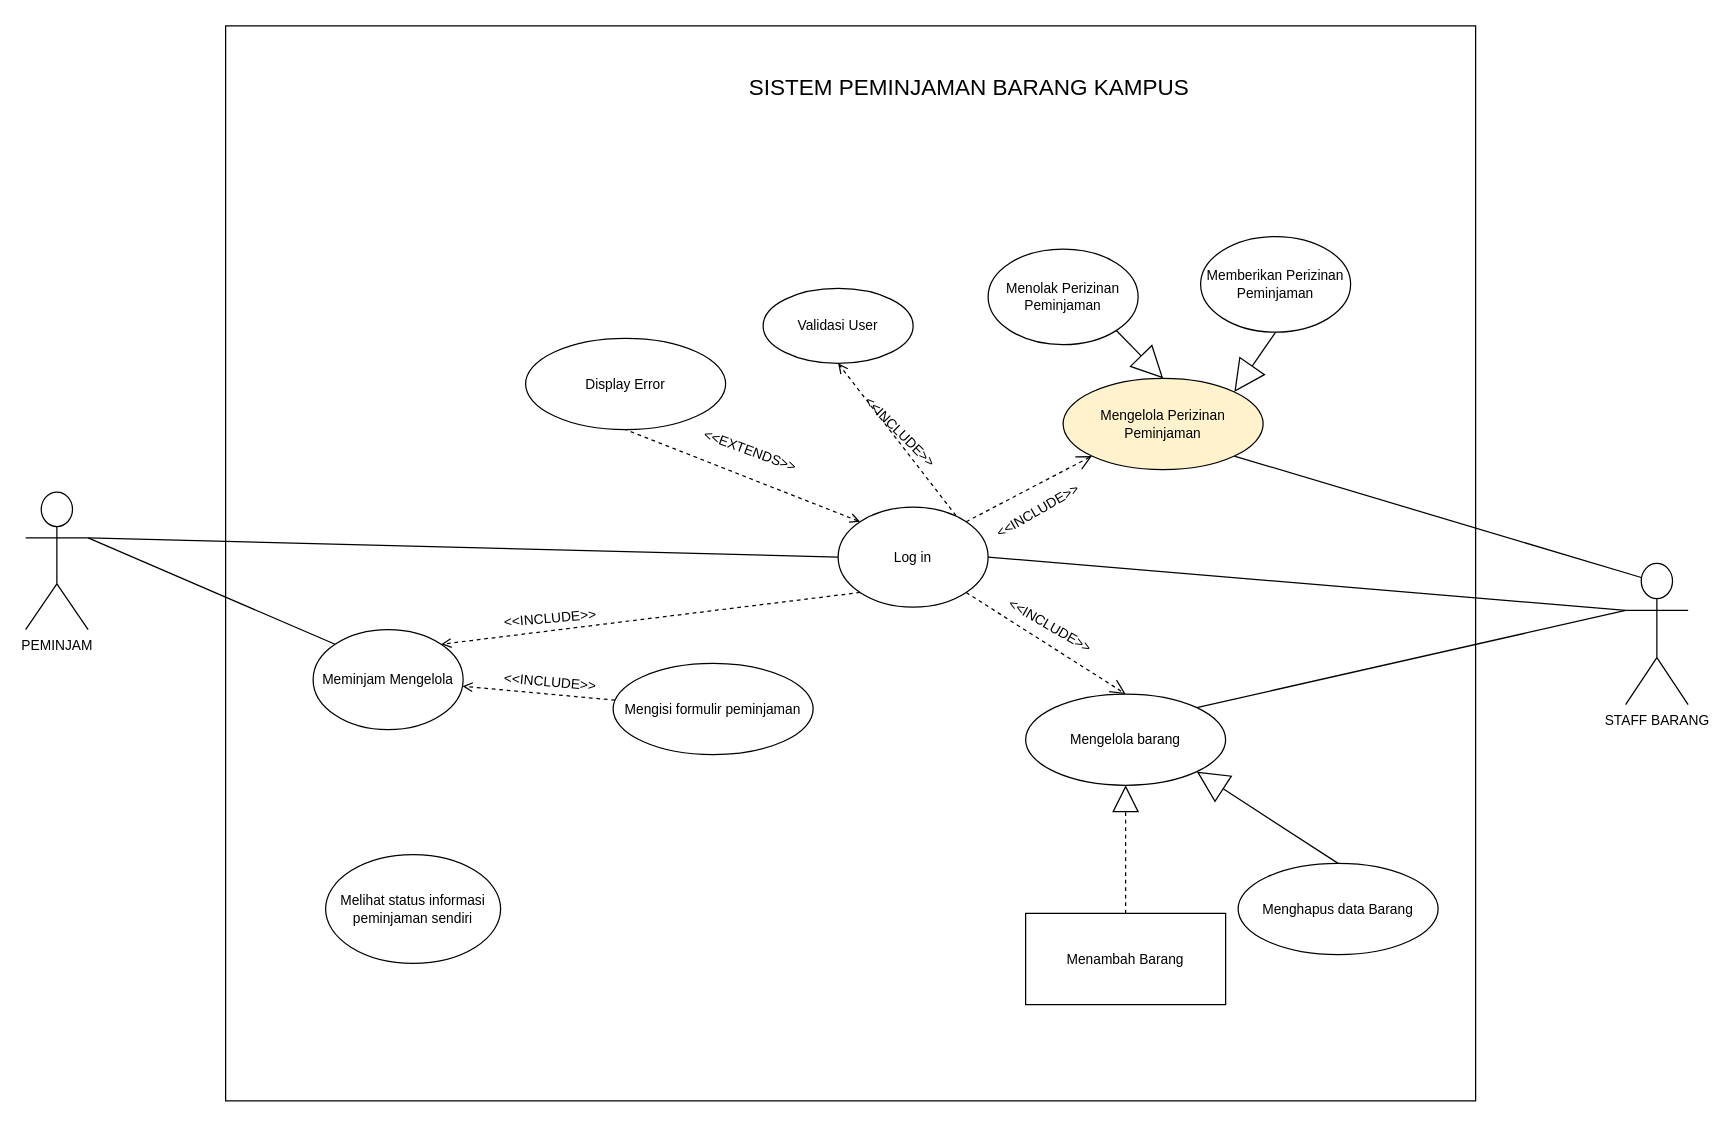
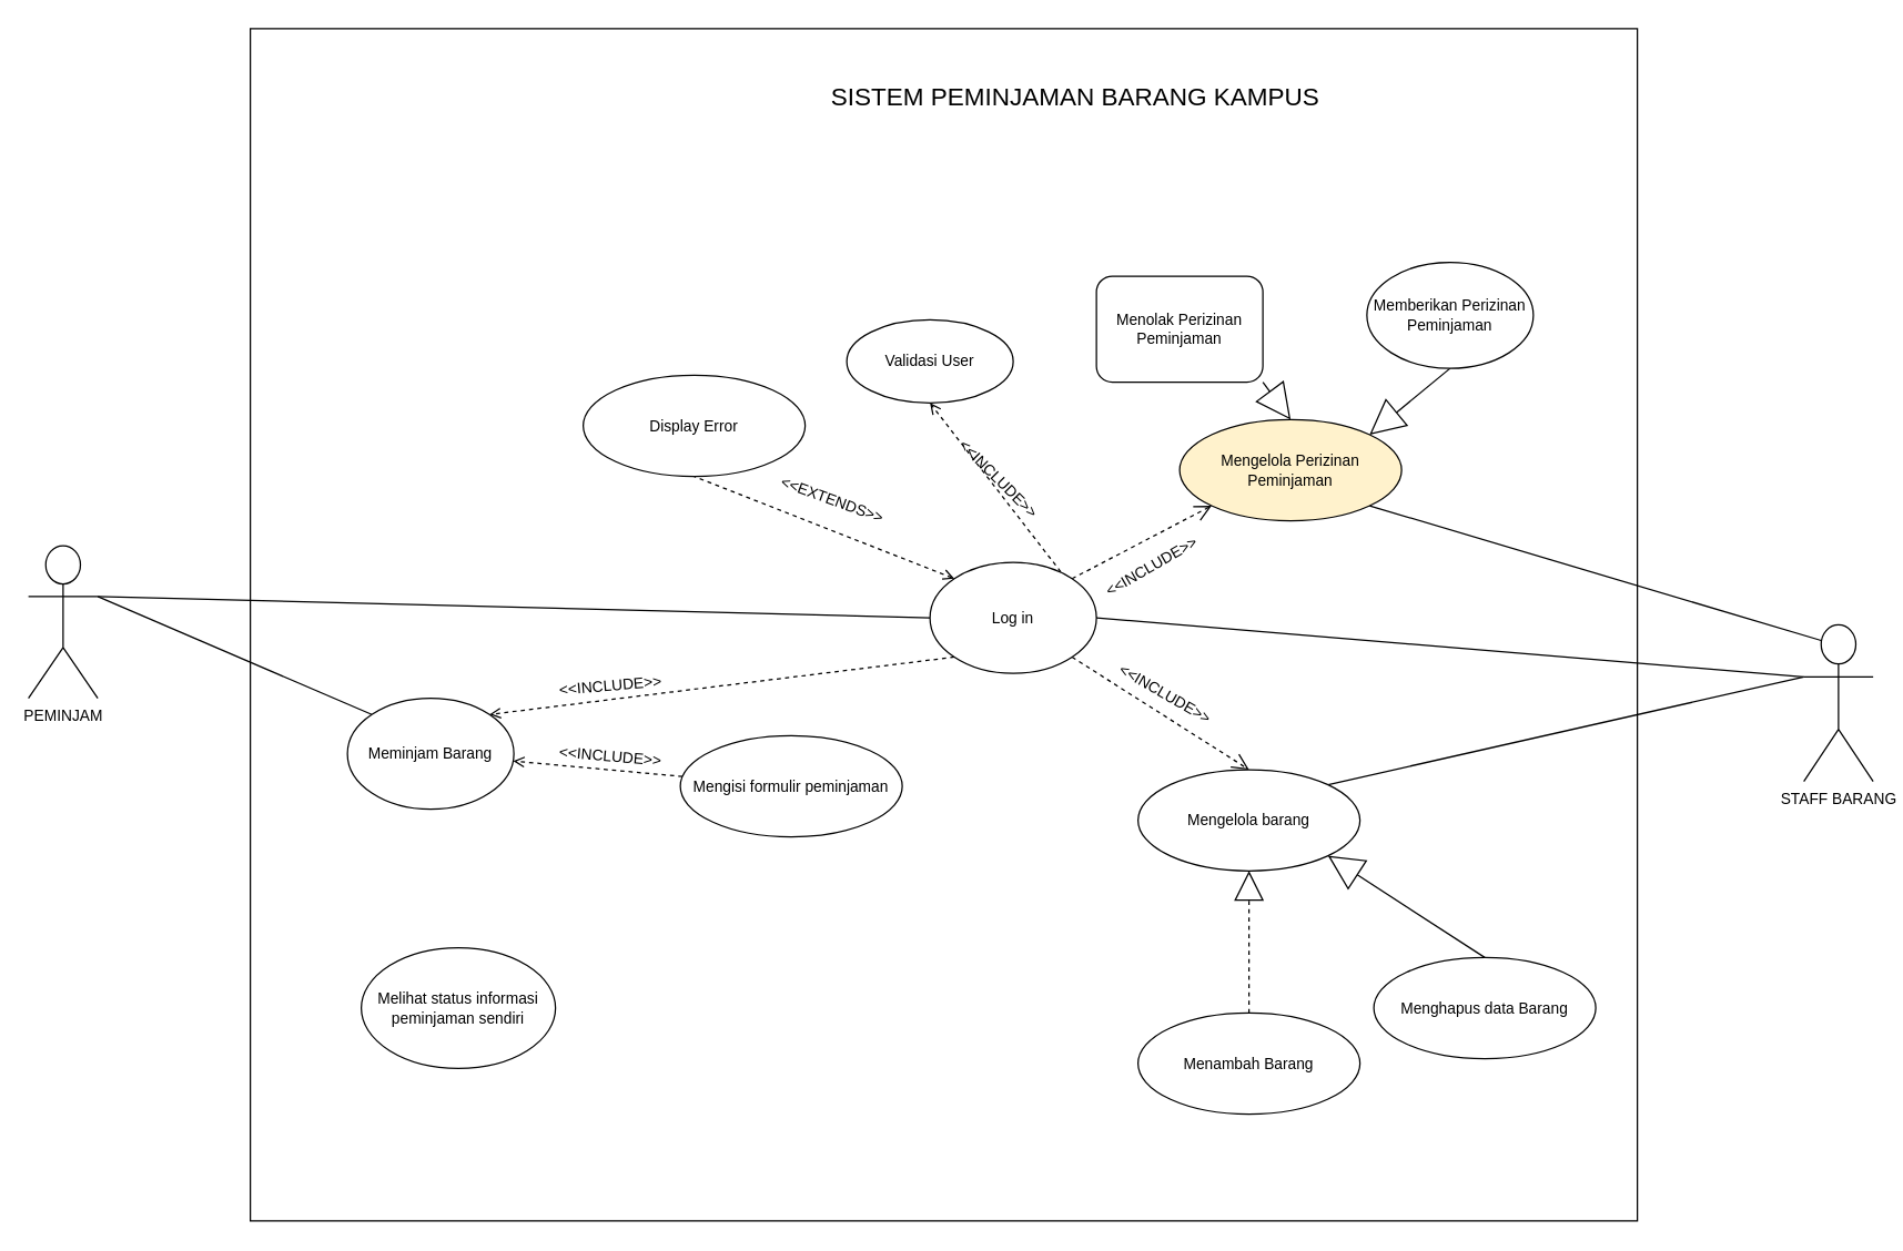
- <mxCell id="29" value="Memberikan Perizinan Peminjaman" style="ellipse;whiteSpace=wrap;html=1;fontSize=11;" parent="1" vertex="1"><mxGeometry x="960" y="188.5" width="120" height="76.5" as="geometry" /></mxCell>
+ <mxCell id="29" value="Memberikan Perizinan Peminjaman" style="ellipse;whiteSpace=wrap;html=1;fontSize=11;" parent="1" vertex="1"><mxGeometry x="985" y="188.5" width="120" height="76.5" as="geometry" /></mxCell>
- <mxCell id="31" value="Menolak Perizinan Peminjaman" style="ellipse;whiteSpace=wrap;html=1;fontSize=11;" parent="1" vertex="1"><mxGeometry x="790" y="198.5" width="120" height="76.5" as="geometry" /></mxCell>
+ <mxCell id="31" value="Menolak Perizinan Peminjaman" style="whiteSpace=wrap;html=1;fontSize=11;rounded=1;" parent="1" vertex="1"><mxGeometry x="790" y="198.5" width="120" height="76.5" as="geometry" /></mxCell>
- <mxCell id="13" value="Meminjam Mengelola" style="ellipse;whiteSpace=wrap;html=1;fontSize=11;" parent="1" vertex="1"><mxGeometry x="250" y="503" width="120" height="80" as="geometry" /></mxCell>
+ <mxCell id="13" value="Meminjam Barang" style="ellipse;whiteSpace=wrap;html=1;fontSize=11;" parent="1" vertex="1"><mxGeometry x="250" y="503" width="120" height="80" as="geometry" /></mxCell>
- <mxCell id="24" value="Menambah Barang" style="whiteSpace=wrap;html=1;fontSize=11;rounded=0;" parent="1" vertex="1"><mxGeometry x="820" y="730" width="160" height="73" as="geometry" /></mxCell>
+ <mxCell id="24" value="Menambah Barang" style="ellipse;whiteSpace=wrap;html=1;fontSize=11;" parent="1" vertex="1"><mxGeometry x="820" y="730" width="160" height="73" as="geometry" /></mxCell>
